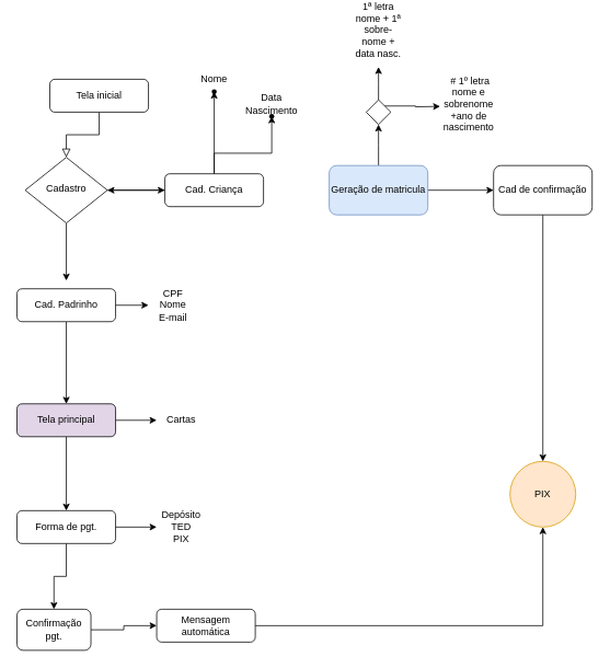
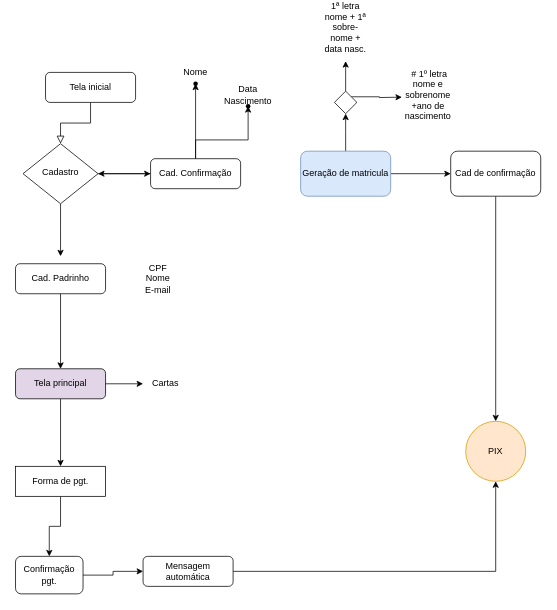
- <mxCell id="9" value="&lt;div&gt;Cad. Criança&lt;/div&gt;" style="rounded=1;whiteSpace=wrap;html=1;fontSize=12;glass=0;strokeWidth=1;shadow=0;direction=west;" parent="1" vertex="1"><mxGeometry x="200" y="210" width="120" height="40" as="geometry" /></mxCell>
+ <mxCell id="9" value="&lt;div&gt;Cad. Confirmação&lt;/div&gt;" style="rounded=1;whiteSpace=wrap;html=1;fontSize=12;glass=0;strokeWidth=1;shadow=0;direction=west;" parent="1" vertex="1"><mxGeometry x="200" y="210" width="120" height="40" as="geometry" /></mxCell>
- <mxCell id="25" value="" style="edgeStyle=orthogonalEdgeStyle;rounded=0;orthogonalLoop=1;jettySize=auto;html=1;" edge="1" parent="1" source="27" target="28"><mxGeometry relative="1" as="geometry" /></mxCell>
- <mxCell id="35" value="Forma de pgt." style="rounded=1;whiteSpace=wrap;html=1;" vertex="1" parent="1"><mxGeometry x="20" y="620" width="120" height="40" as="geometry" /></mxCell>
+ <mxCell id="35" value="Forma de pgt." style="whiteSpace=wrap;html=1;rounded=0;" vertex="1" parent="1"><mxGeometry x="20" y="620" width="120" height="40" as="geometry" /></mxCell>
- <mxCell id="33" value="" style="edgeStyle=orthogonalEdgeStyle;rounded=0;orthogonalLoop=1;jettySize=auto;html=1;" edge="1" parent="1" source="35" target="36"><mxGeometry relative="1" as="geometry" /></mxCell>
- <mxCell id="36" value="&lt;div&gt;Depósito&lt;/div&gt;&lt;div&gt;TED&lt;/div&gt;&lt;div&gt;PIX&lt;br&gt;&lt;/div&gt;" style="text;html=1;strokeColor=none;fillColor=none;align=center;verticalAlign=middle;whiteSpace=wrap;rounded=0;" vertex="1" parent="1"><mxGeometry x="190" y="625" width="60" height="30" as="geometry" /></mxCell>
